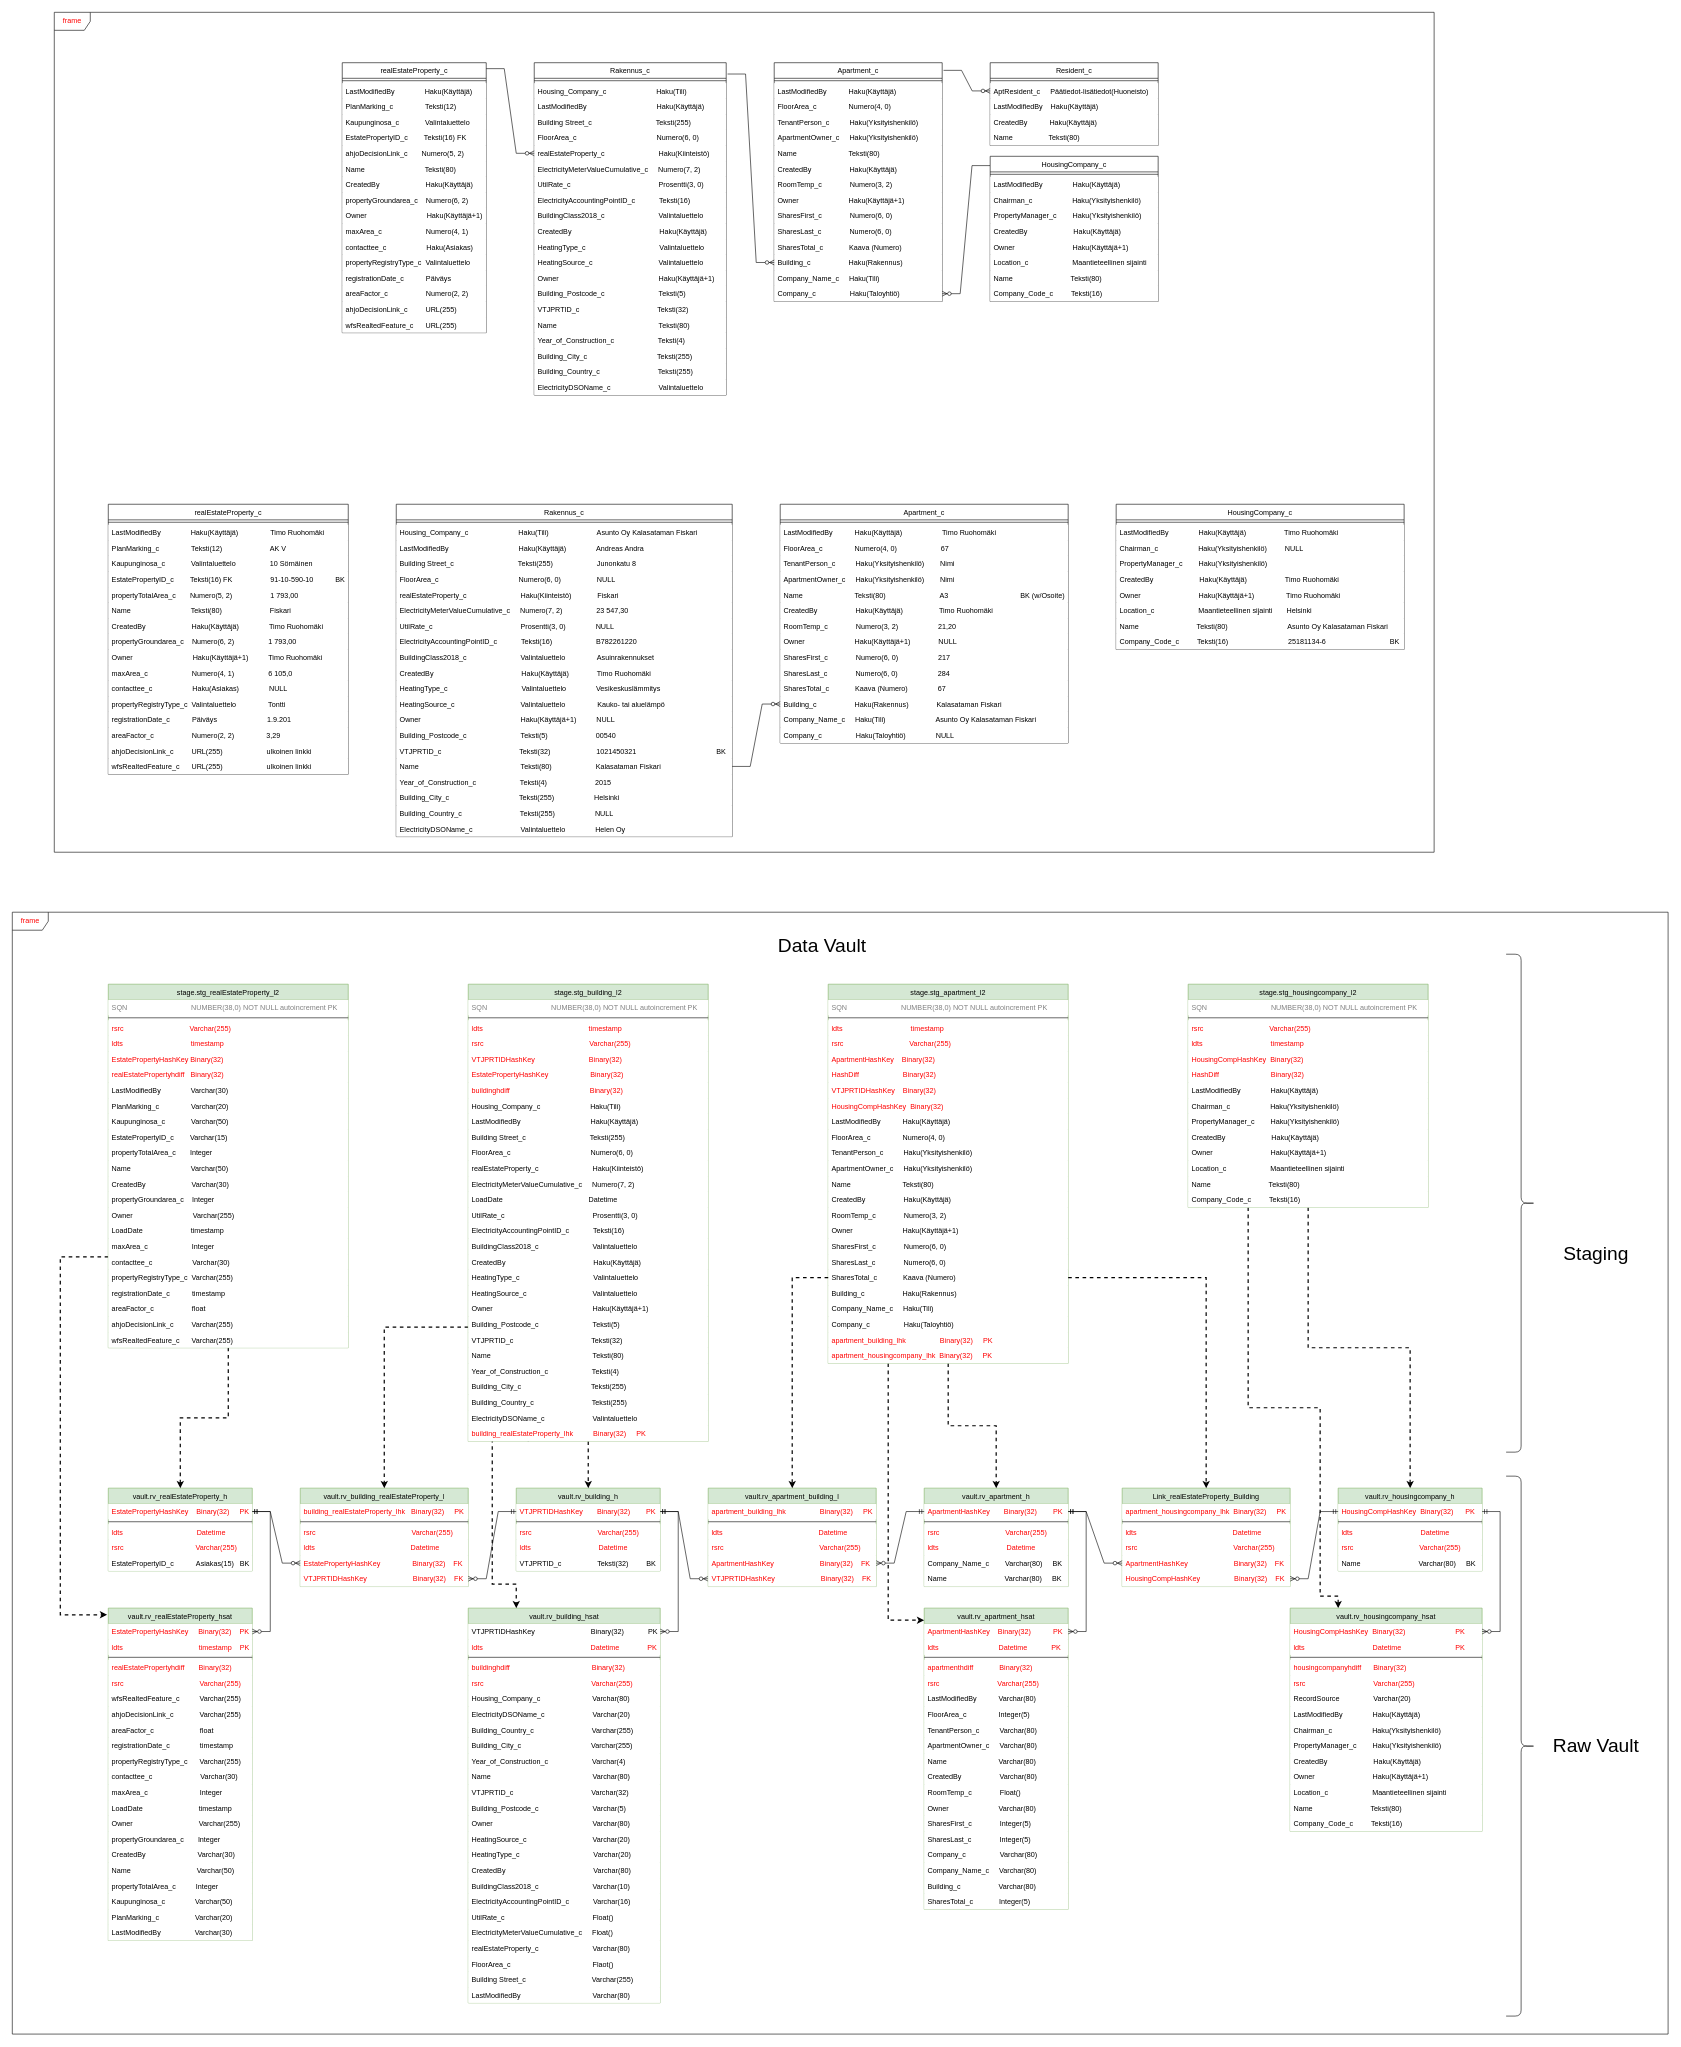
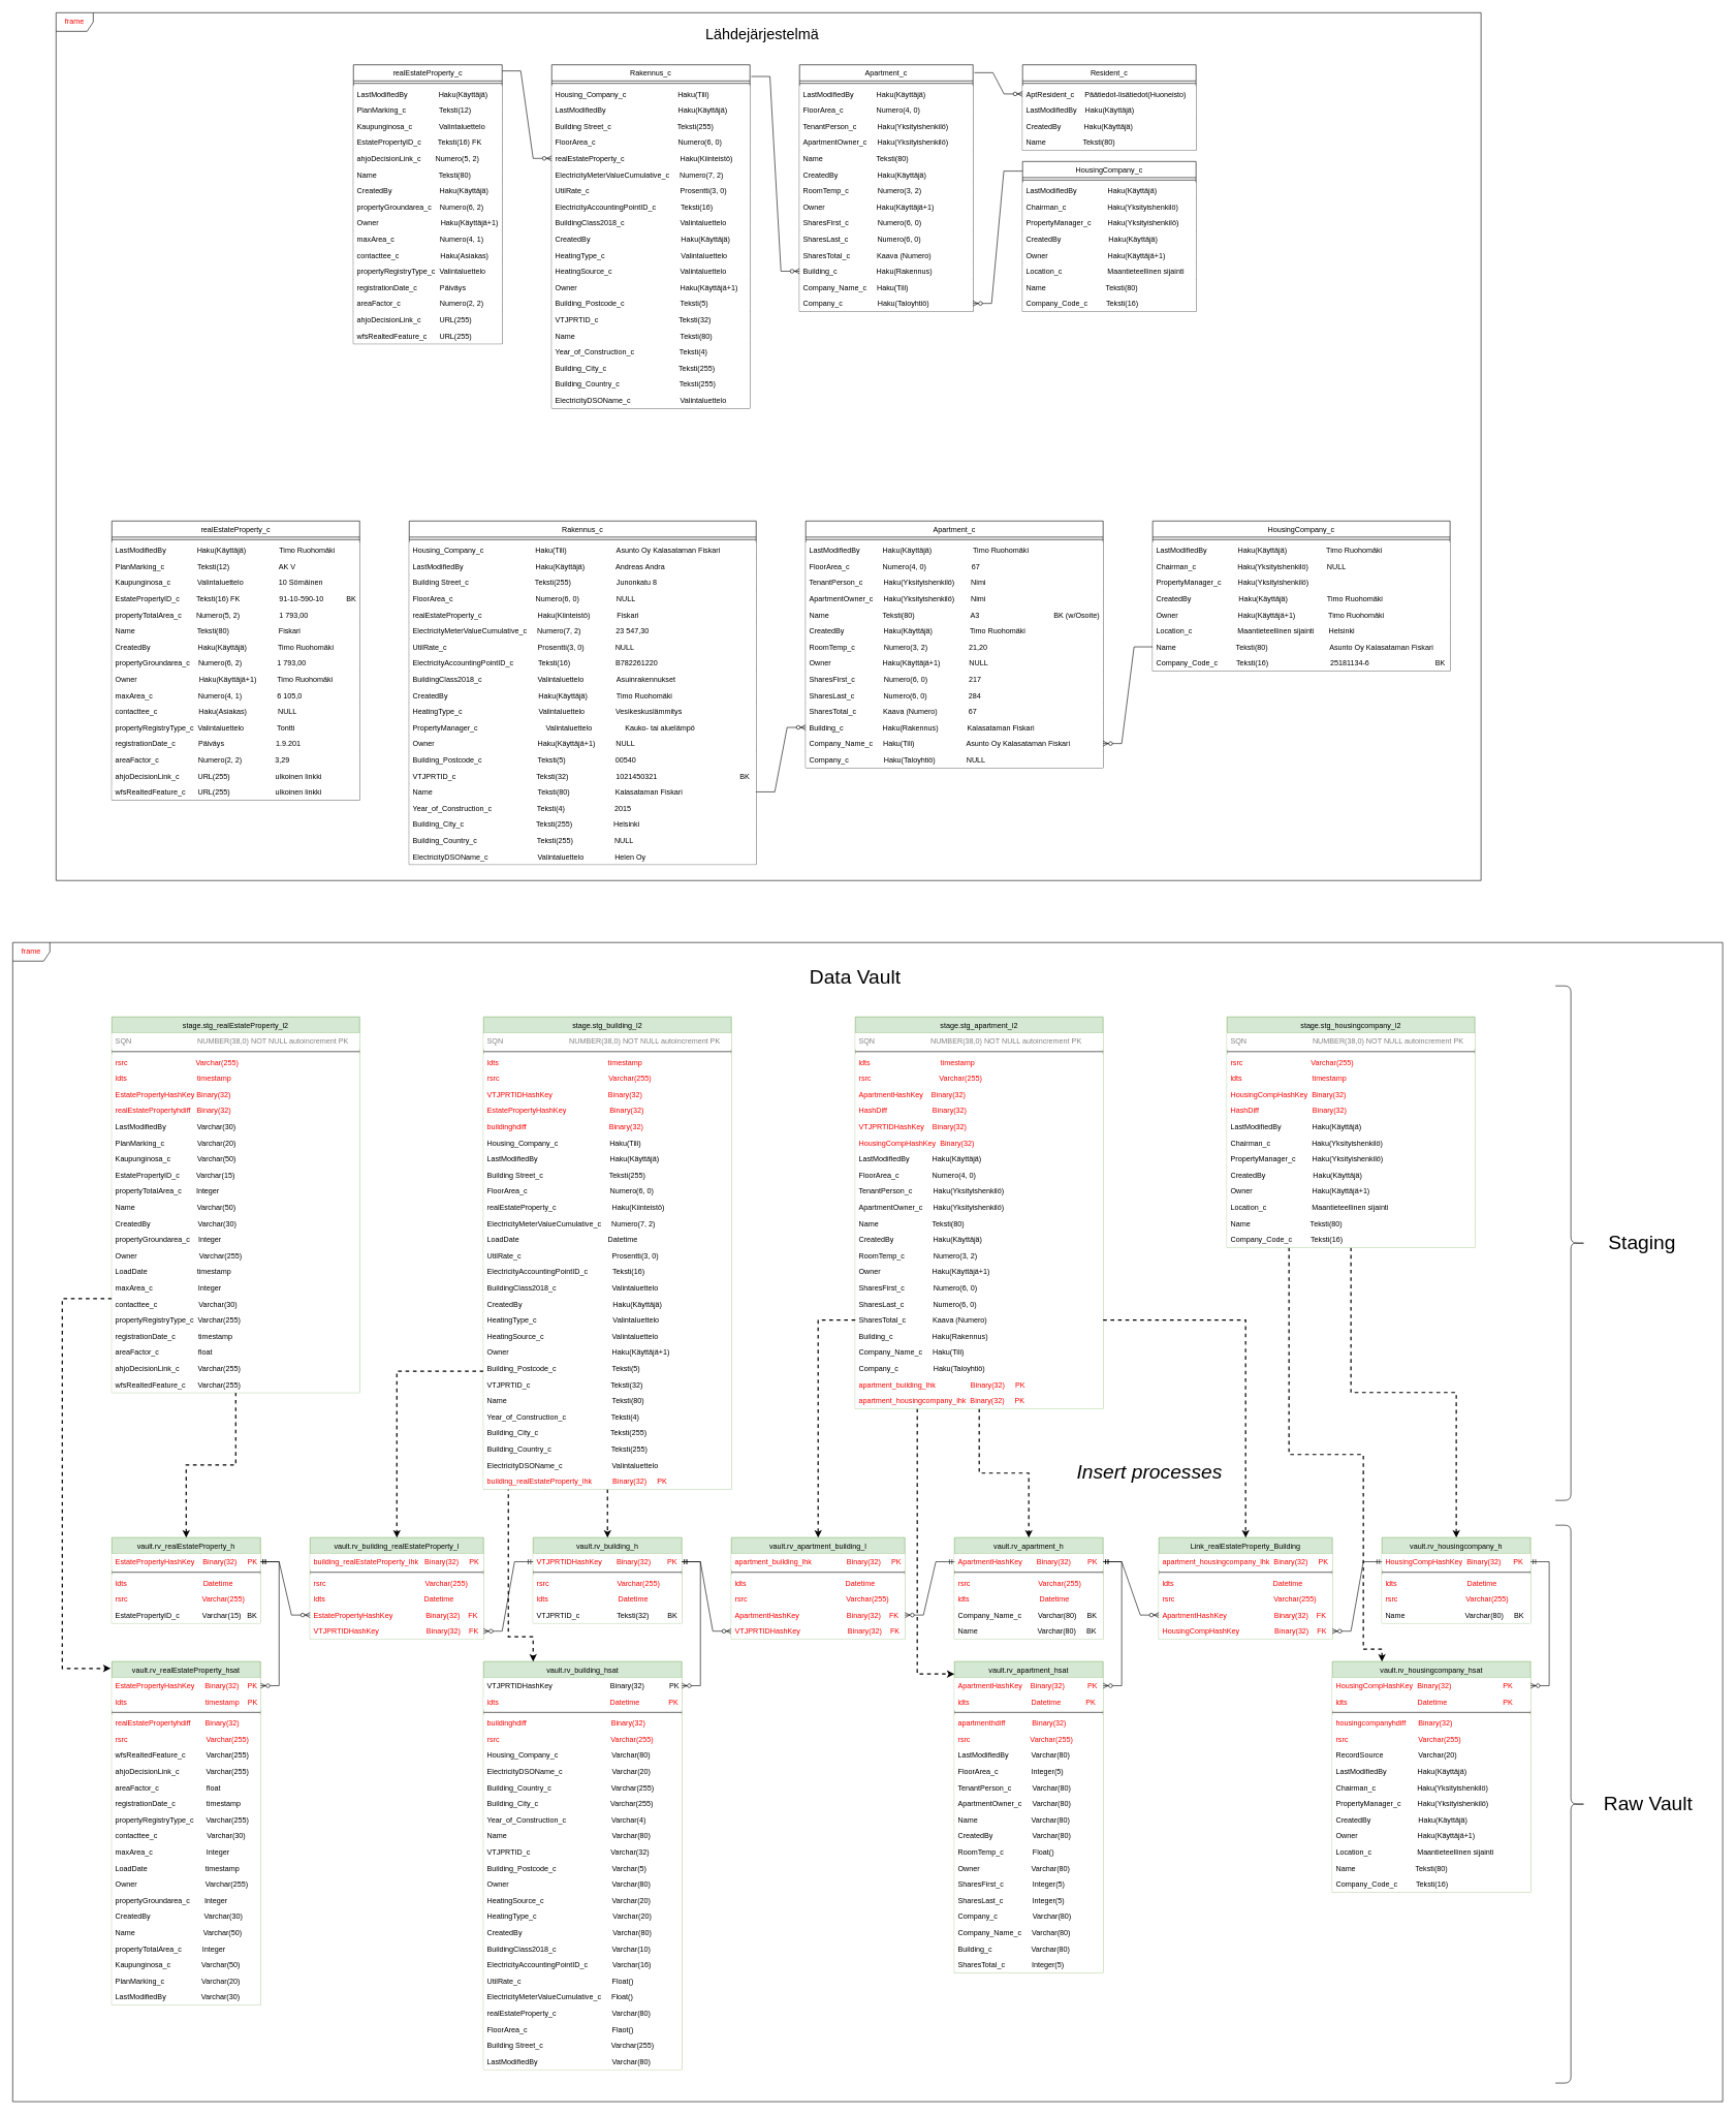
+ <mxCell id="258" value="&lt;font style=&quot;font-size: 24px;&quot;&gt;Lähdejärjestelmä&lt;/font&gt;" style="text;html=1;strokeColor=none;fillColor=none;align=center;verticalAlign=middle;whiteSpace=wrap;rounded=0;" parent="1" vertex="1"><mxGeometry x="1140" y="40" width="180" height="30" as="geometry" /></mxCell>
+ <mxCell id="147" value="" style="edgeStyle=entityRelationEdgeStyle;fontSize=12;html=1;endArrow=ERzeroToMany;endFill=1;rounded=0;entryX=1;entryY=0.5;entryDx=0;entryDy=0;" parent="1" source="145" target="134" edge="1"><mxGeometry width="100" height="100" relative="1" as="geometry"><mxPoint x="1230" y="1287" as="sourcePoint" /><mxPoint x="1310" y="1183" as="targetPoint" /></mxGeometry></mxCell>
- <mxCell id="111" value="HeatingSource_c                                 Valintaluettelo                Kauko- tai aluelämpö" style="text;align=left;verticalAlign=top;spacingLeft=4;spacingRight=4;overflow=hidden;rotatable=0;points=[[0,0.5],[1,0.5]];portConstraint=eastwest;fillColor=#FFFFFF;" parent="98" vertex="1"><mxGeometry y="320" width="560" height="26" as="geometry" /></mxCell>
+ <mxCell id="111" value="PropertyManager_c                                 Valintaluettelo                Kauko- tai aluelämpö" style="text;align=left;verticalAlign=top;spacingLeft=4;spacingRight=4;overflow=hidden;rotatable=0;points=[[0,0.5],[1,0.5]];portConstraint=eastwest;fillColor=#FFFFFF;" parent="98" vertex="1"><mxGeometry y="320" width="560" height="26" as="geometry" /></mxCell>
- <mxCell id="396" value="&lt;font style=&quot;font-size: 32px;&quot;&gt;Data Vault&lt;/font&gt;" style="text;html=1;strokeColor=none;fillColor=none;align=center;verticalAlign=middle;whiteSpace=wrap;rounded=0;fontSize=32;" vertex="1" parent="1"><mxGeometry x="1280" y="1560" width="180" height="30" as="geometry" /></mxCell>
+ <mxCell id="396" value="&lt;font style=&quot;font-size: 32px;&quot;&gt;Data Vault&lt;/font&gt;" style="text;html=1;strokeColor=none;fillColor=none;align=center;verticalAlign=middle;whiteSpace=wrap;rounded=0;fontSize=32;" vertex="1" parent="1"><mxGeometry x="1290" y="1560" width="180" height="30" as="geometry" /></mxCell>
- <mxCell id="257" value="&lt;font style=&quot;font-size: 32px;&quot;&gt;Staging&lt;/font&gt;" style="text;html=1;strokeColor=none;fillColor=none;align=center;verticalAlign=middle;whiteSpace=wrap;rounded=0;fontSize=32;" parent="1" vertex="1"><mxGeometry x="2570" y="2075" width="180" height="30" as="geometry" /></mxCell>
+ <mxCell id="257" value="&lt;font style=&quot;font-size: 32px;&quot;&gt;Staging&lt;/font&gt;" style="text;html=1;strokeColor=none;fillColor=none;align=center;verticalAlign=middle;whiteSpace=wrap;rounded=0;fontSize=32;" parent="1" vertex="1"><mxGeometry x="2560" y="1990" width="180" height="30" as="geometry" /></mxCell>
+ <mxCell id="395" value="&lt;font style=&quot;font-size: 32px;&quot;&gt;Insert processes&lt;/font&gt;" style="text;html=1;strokeColor=none;fillColor=none;align=center;verticalAlign=middle;whiteSpace=wrap;rounded=0;fontSize=32;fontStyle=2" parent="1" vertex="1"><mxGeometry x="1730" y="2360" width="250" height="30" as="geometry" /></mxCell>
- <mxCell id="153" value="EstatePropertyID_c           Asiakas(15)   BK" style="text;align=left;verticalAlign=top;spacingLeft=4;spacingRight=4;overflow=hidden;rotatable=0;points=[[0,0.5],[1,0.5]];portConstraint=eastwest;fillColor=#FFFFFF;" parent="148" vertex="1"><mxGeometry y="112" width="240" height="26" as="geometry" /></mxCell>
+ <mxCell id="153" value="EstatePropertyID_c           Varchar(15)   BK" style="text;align=left;verticalAlign=top;spacingLeft=4;spacingRight=4;overflow=hidden;rotatable=0;points=[[0,0.5],[1,0.5]];portConstraint=eastwest;fillColor=#FFFFFF;" parent="148" vertex="1"><mxGeometry y="112" width="240" height="26" as="geometry" /></mxCell>
